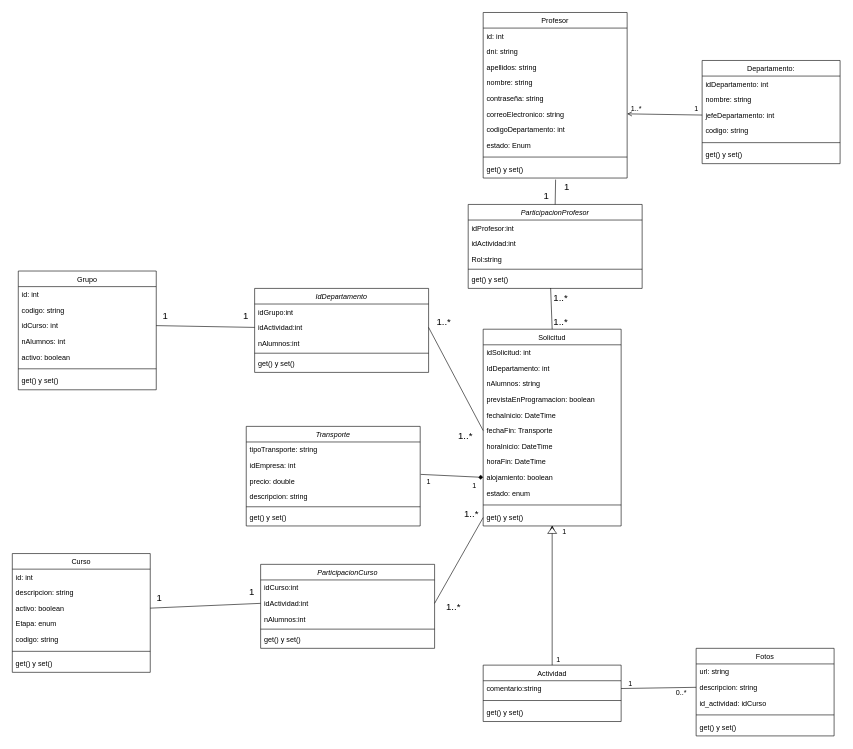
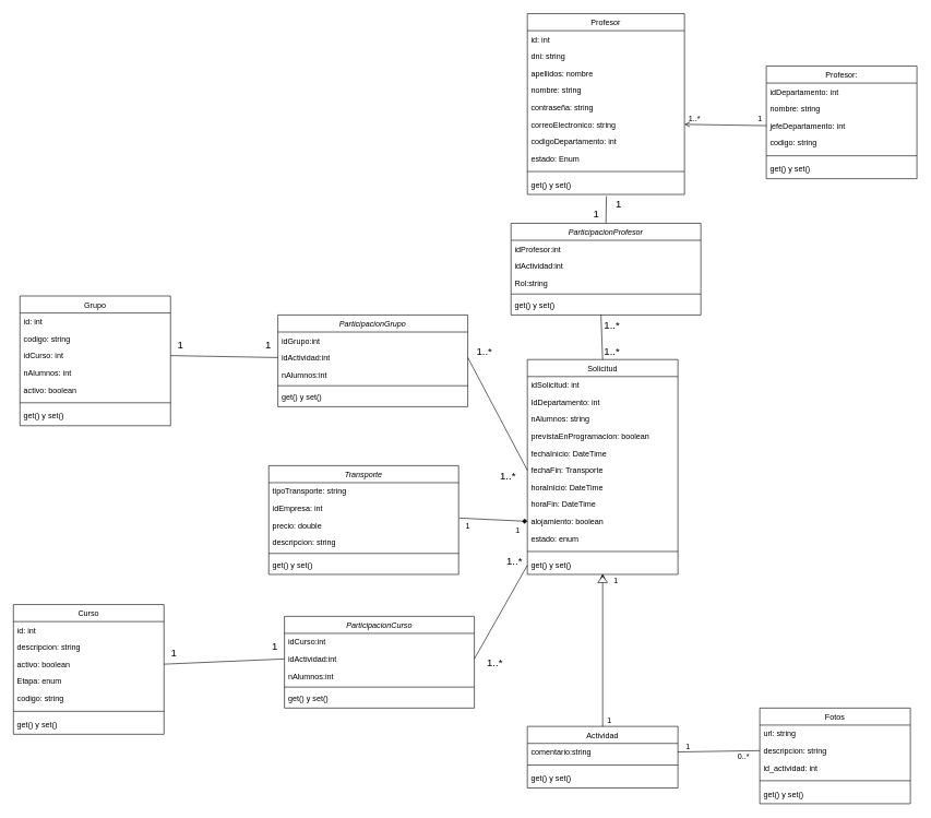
- <mxCell id="5" value="apellidos: string" style="text;align=left;verticalAlign=top;spacingLeft=4;spacingRight=4;overflow=hidden;rotatable=0;points=[[0,0.5],[1,0.5]];portConstraint=eastwest;rounded=0;shadow=0;html=0;" parent="2" vertex="1"><mxGeometry y="78" width="240" height="26" as="geometry" /></mxCell>
+ <mxCell id="5" value="apellidos: nombre" style="text;align=left;verticalAlign=top;spacingLeft=4;spacingRight=4;overflow=hidden;rotatable=0;points=[[0,0.5],[1,0.5]];portConstraint=eastwest;rounded=0;shadow=0;html=0;" parent="2" vertex="1"><mxGeometry y="78" width="240" height="26" as="geometry" /></mxCell>
- <mxCell id="13" value="Departamento:" style="swimlane;fontStyle=0;align=center;verticalAlign=top;childLayout=stackLayout;horizontal=1;startSize=26;horizontalStack=0;resizeParent=1;resizeLast=0;collapsible=1;marginBottom=0;rounded=0;shadow=0;strokeWidth=1;" parent="1" vertex="1"><mxGeometry x="1170" width="230" height="172" as="geometry" y="100"><mxRectangle x="550" y="140" width="160" height="26" as="alternateBounds" /></mxGeometry></mxCell>
+ <mxCell id="13" value="Profesor:" style="swimlane;fontStyle=0;align=center;verticalAlign=top;childLayout=stackLayout;horizontal=1;startSize=26;horizontalStack=0;resizeParent=1;resizeLast=0;collapsible=1;marginBottom=0;rounded=0;shadow=0;strokeWidth=1;" parent="1" vertex="1"><mxGeometry x="1170" width="230" height="172" as="geometry" y="100"><mxRectangle x="550" y="140" width="160" height="26" as="alternateBounds" /></mxGeometry></mxCell>
- <mxCell id="80" value="IdDepartamento" style="swimlane;fontStyle=2;align=center;verticalAlign=top;childLayout=stackLayout;horizontal=1;startSize=26;horizontalStack=0;resizeParent=1;resizeLast=0;collapsible=1;marginBottom=0;rounded=0;shadow=0;strokeWidth=1;" vertex="1" parent="1"><mxGeometry x="424" y="480" width="290" height="140" as="geometry"><mxRectangle x="230" y="140" width="160" height="26" as="alternateBounds" /></mxGeometry></mxCell>
+ <mxCell id="80" value="ParticipacionGrupo" style="swimlane;fontStyle=2;align=center;verticalAlign=top;childLayout=stackLayout;horizontal=1;startSize=26;horizontalStack=0;resizeParent=1;resizeLast=0;collapsible=1;marginBottom=0;rounded=0;shadow=0;strokeWidth=1;" vertex="1" parent="1"><mxGeometry x="424" y="480" width="290" height="140" as="geometry"><mxRectangle x="230" y="140" width="160" height="26" as="alternateBounds" /></mxGeometry></mxCell>
- <mxCell id="56" value="id_actividad: idCurso" style="text;align=left;verticalAlign=top;spacingLeft=4;spacingRight=4;overflow=hidden;rotatable=0;points=[[0,0.5],[1,0.5]];portConstraint=eastwest;rounded=0;shadow=0;html=0;" vertex="1" parent="53"><mxGeometry y="78" width="230" height="26" as="geometry" /></mxCell>
+ <mxCell id="56" value="id_actividad: int" style="text;align=left;verticalAlign=top;spacingLeft=4;spacingRight=4;overflow=hidden;rotatable=0;points=[[0,0.5],[1,0.5]];portConstraint=eastwest;rounded=0;shadow=0;html=0;" vertex="1" parent="53"><mxGeometry y="78" width="230" height="26" as="geometry" /></mxCell>
